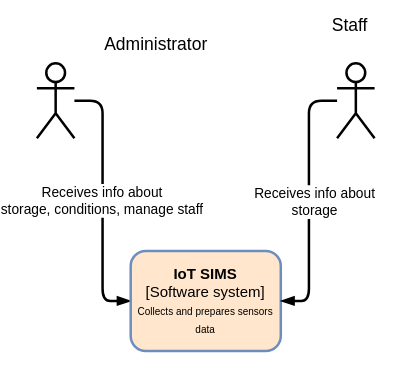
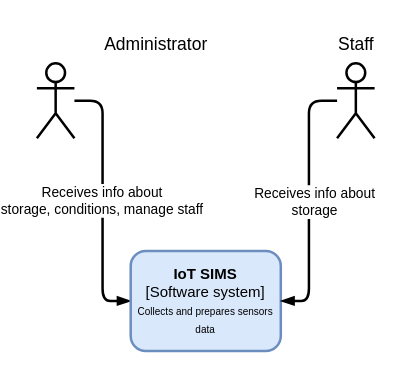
- <mxCell id="11" value="&lt;span style=&quot;font-size: 14px;&quot;&gt;Staff&lt;/span&gt;" style="text;html=1;align=center;verticalAlign=middle;resizable=0;points=[];autosize=1;strokeColor=none;fillColor=none;" parent="1" vertex="1"><mxGeometry x="245" y="5" width="50" height="30" as="geometry" /></mxCell>
+ <mxCell id="11" value="&lt;span style=&quot;font-size: 14px;&quot;&gt;Staff&lt;/span&gt;" style="text;html=1;align=center;verticalAlign=middle;resizable=0;points=[];autosize=1;strokeColor=none;fillColor=none;" parent="1" vertex="1"><mxGeometry x="250" y="20" width="50" height="30" as="geometry" /></mxCell>
- <mxCell id="5" value="&lt;b&gt;IoT SIMS&lt;/b&gt;&lt;div&gt;[Software system]&lt;/div&gt;&lt;div&gt;&lt;font style=&quot;font-size: 8px;&quot;&gt;Collects and prepares sensors data&lt;/font&gt;&lt;/div&gt;" style="rounded=1;whiteSpace=wrap;html=1;fillColor=#ffe6cc;strokeColor=#6c8ebf;strokeWidth=2;" parent="1" vertex="1"><mxGeometry x="95" y="200" width="120" height="80" as="geometry" /></mxCell>
+ <mxCell id="5" value="&lt;b&gt;IoT SIMS&lt;/b&gt;&lt;div&gt;[Software system]&lt;/div&gt;&lt;div&gt;&lt;font style=&quot;font-size: 8px;&quot;&gt;Collects and prepares sensors data&lt;/font&gt;&lt;/div&gt;" style="rounded=1;whiteSpace=wrap;html=1;fillColor=#dae8fc;strokeColor=#6c8ebf;strokeWidth=2;" parent="1" vertex="1"><mxGeometry x="95" y="200" width="120" height="80" as="geometry" /></mxCell>
